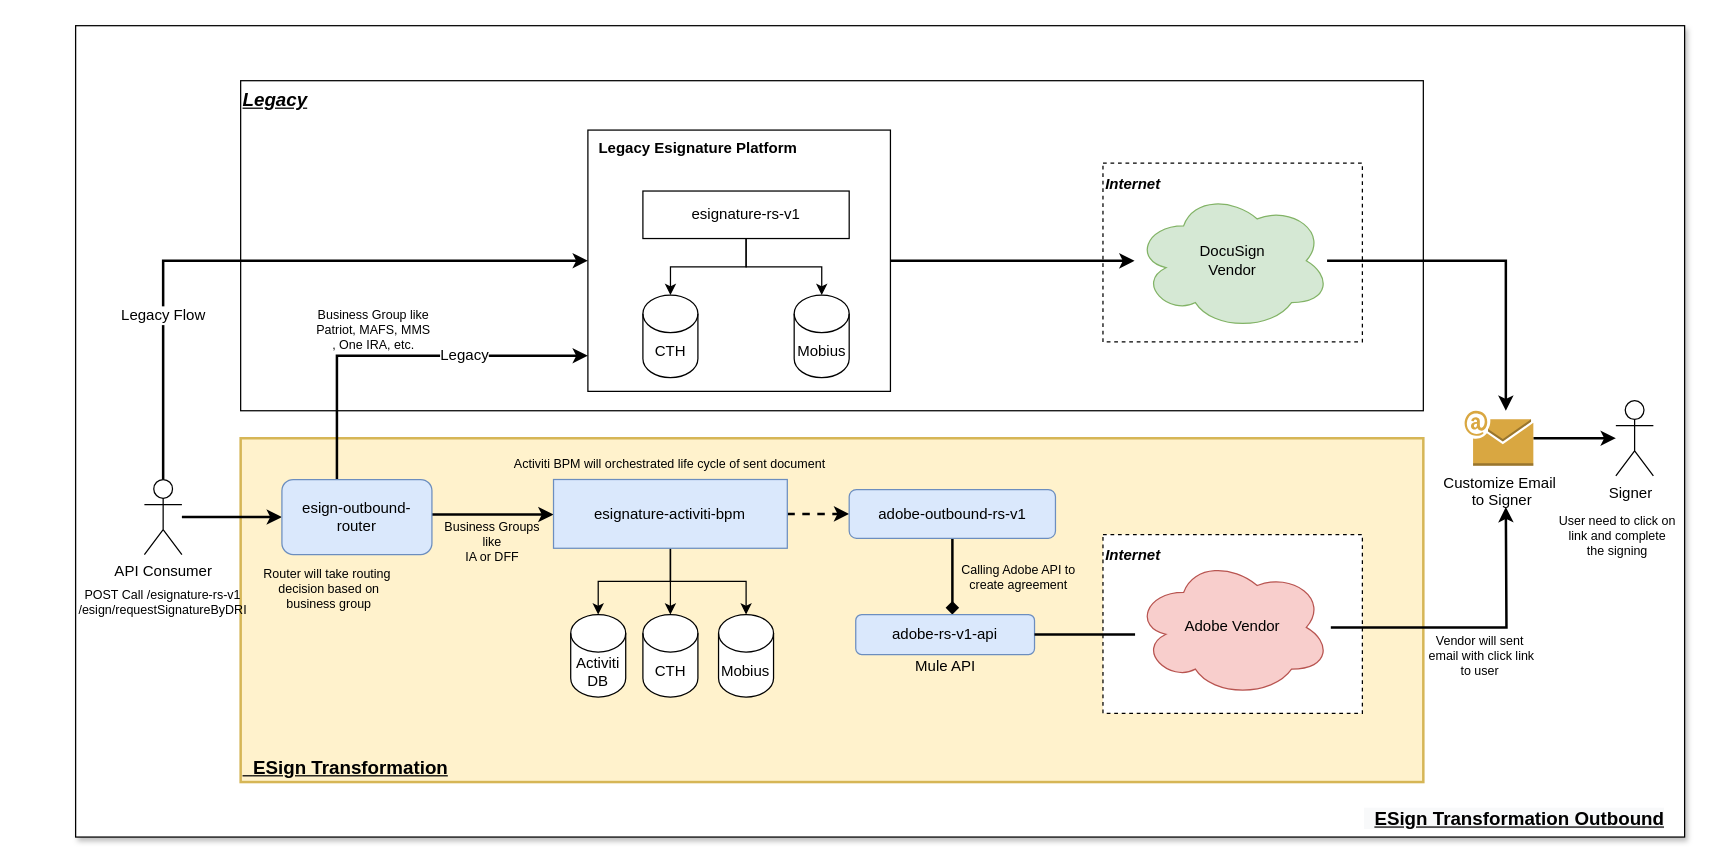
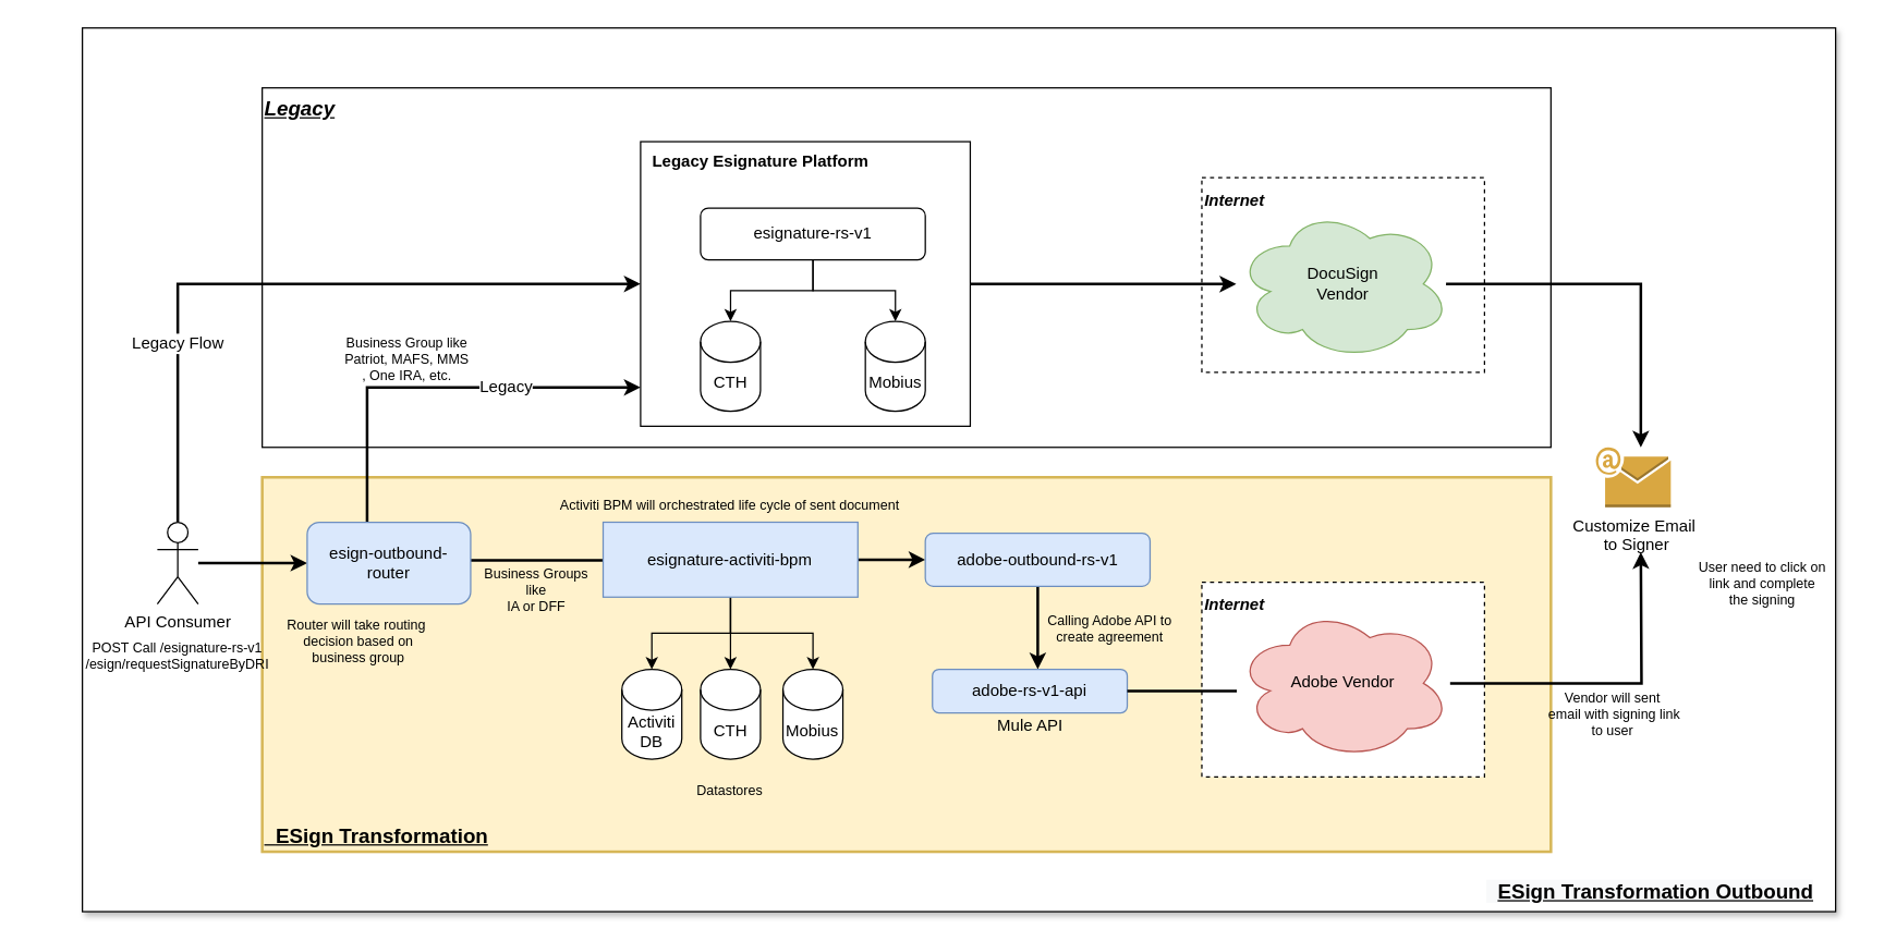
- <mxCell id="23" value="esignature-rs-v1" style="whiteSpace=wrap;html=1;fontSize=12;rounded=0;" parent="1" vertex="1"><mxGeometry x="513.75" y="152.25" width="165" height="38" as="geometry" /></mxCell>
+ <mxCell id="23" value="esignature-rs-v1" style="rounded=1;whiteSpace=wrap;html=1;fontSize=12;" parent="1" vertex="1"><mxGeometry x="513.75" y="152.25" width="165" height="38" as="geometry" /></mxCell>
- <mxCell id="27" style="edgeStyle=orthogonalEdgeStyle;rounded=0;orthogonalLoop=1;jettySize=auto;html=1;fontSize=12;strokeWidth=2;" parent="1" source="28" target="26" edge="1"><mxGeometry relative="1" as="geometry"><mxPoint x="1072" y="168.5" as="sourcePoint" /><mxPoint x="1226" y="169" as="targetPoint" /></mxGeometry></mxCell>
- <mxCell id="26" value="Signer&amp;nbsp;&amp;nbsp;" style="shape=umlActor;verticalLabelPosition=bottom;verticalAlign=top;html=1;outlineConnect=0;fontSize=12;align=center;" parent="1" vertex="1"><mxGeometry x="1292" y="320" width="30" height="60" as="geometry" /></mxCell>
- <mxCell id="11" style="edgeStyle=orthogonalEdgeStyle;rounded=0;orthogonalLoop=1;jettySize=auto;html=1;fontSize=12;strokeWidth=2;" parent="1" source="14" target="19" edge="1"><mxGeometry relative="1" as="geometry"><mxPoint x="379" y="570" as="targetPoint" /><Array as="points"><mxPoint x="401" y="411" /><mxPoint x="401" y="411" /></Array></mxGeometry></mxCell>
+ <mxCell id="11" style="edgeStyle=orthogonalEdgeStyle;rounded=0;orthogonalLoop=1;jettySize=auto;html=1;fontSize=12;strokeWidth=2;endArrow=none;" parent="1" source="14" target="19" edge="1"><mxGeometry relative="1" as="geometry"><mxPoint x="379" y="570" as="targetPoint" /><Array as="points"><mxPoint x="401" y="411" /><mxPoint x="401" y="411" /></Array></mxGeometry></mxCell>
- <mxCell id="17" style="edgeStyle=orthogonalEdgeStyle;rounded=0;orthogonalLoop=1;jettySize=auto;html=1;fontSize=12;strokeWidth=2;dashed=1;" parent="1" source="19" target="30" edge="1"><mxGeometry relative="1" as="geometry" /></mxCell>
+ <mxCell id="17" style="edgeStyle=orthogonalEdgeStyle;rounded=0;orthogonalLoop=1;jettySize=auto;html=1;fontSize=12;strokeWidth=2;" parent="1" source="19" target="30" edge="1"><mxGeometry relative="1" as="geometry" /></mxCell>
- <mxCell id="29" style="edgeStyle=orthogonalEdgeStyle;rounded=0;orthogonalLoop=1;jettySize=auto;html=1;fontSize=12;strokeWidth=2;endArrow=diamond;" parent="1" source="30" target="31" edge="1"><mxGeometry relative="1" as="geometry"><Array as="points"><mxPoint x="761" y="449" /><mxPoint x="761" y="449" /></Array></mxGeometry></mxCell>
+ <mxCell id="29" style="edgeStyle=orthogonalEdgeStyle;rounded=0;orthogonalLoop=1;jettySize=auto;html=1;fontSize=12;strokeWidth=2;" parent="1" source="30" target="31" edge="1"><mxGeometry relative="1" as="geometry"><Array as="points"><mxPoint x="761" y="449" /><mxPoint x="761" y="449" /></Array></mxGeometry></mxCell>
- <mxCell id="50" value="Vendor will sent&lt;br&gt;&amp;nbsp;email with click link &lt;br&gt;to user" style="text;html=1;strokeColor=none;fillColor=none;align=center;verticalAlign=middle;whiteSpace=wrap;rounded=0;fontSize=10;spacing=-12;spacingRight=0;spacingBottom=0;spacingTop=0;" vertex="1" parent="1"><mxGeometry x="1116" y="514" width="134.75" height="20" as="geometry" /></mxCell>
+ <mxCell id="50" value="Vendor will sent&lt;br&gt;&amp;nbsp;email with signing link &lt;br&gt;to user" style="text;html=1;strokeColor=none;fillColor=none;align=center;verticalAlign=middle;whiteSpace=wrap;rounded=0;fontSize=10;spacing=-12;spacingRight=0;spacingBottom=0;spacingTop=0;" vertex="1" parent="1"><mxGeometry x="1116" y="514" width="134.75" height="20" as="geometry" /></mxCell>
+ <mxCell id="55" value="Datastores" style="text;html=1;strokeColor=none;fillColor=none;align=center;verticalAlign=middle;whiteSpace=wrap;rounded=0;fontSize=10;spacing=-12;spacingRight=0;spacingBottom=0;spacingTop=0;" vertex="1" parent="1"><mxGeometry x="477.25" y="570" width="117" height="20" as="geometry" /></mxCell>
